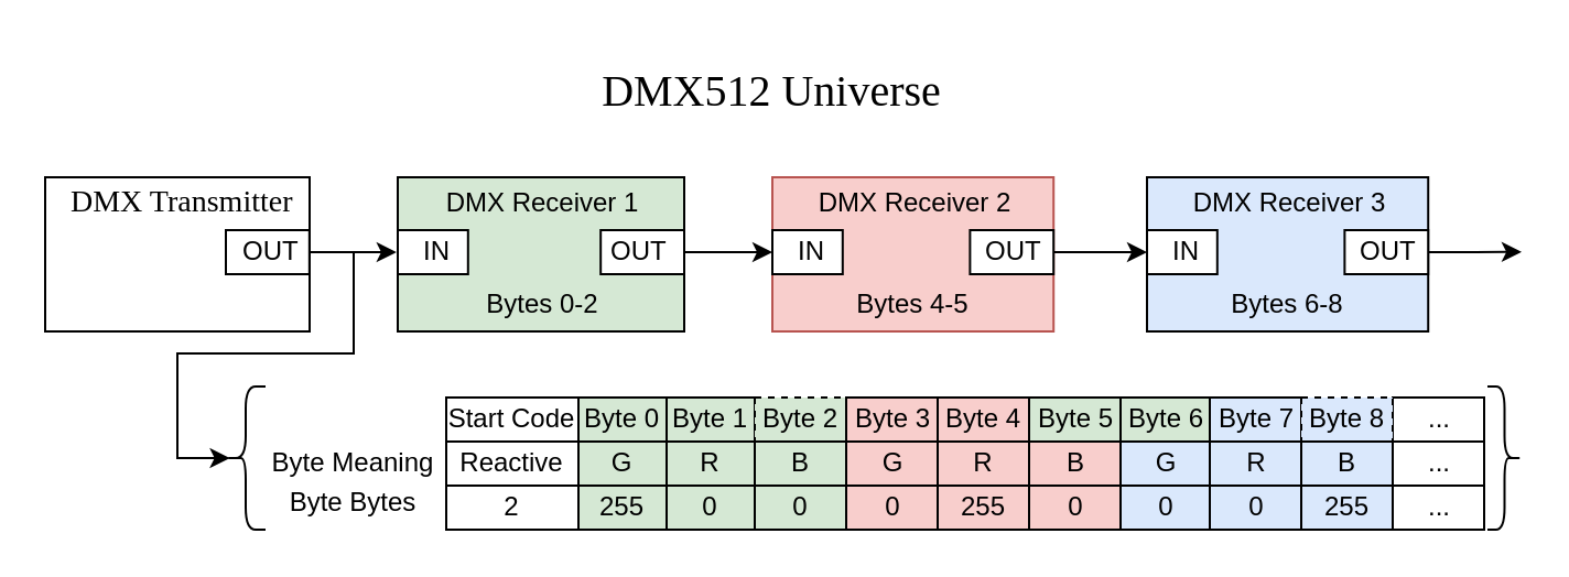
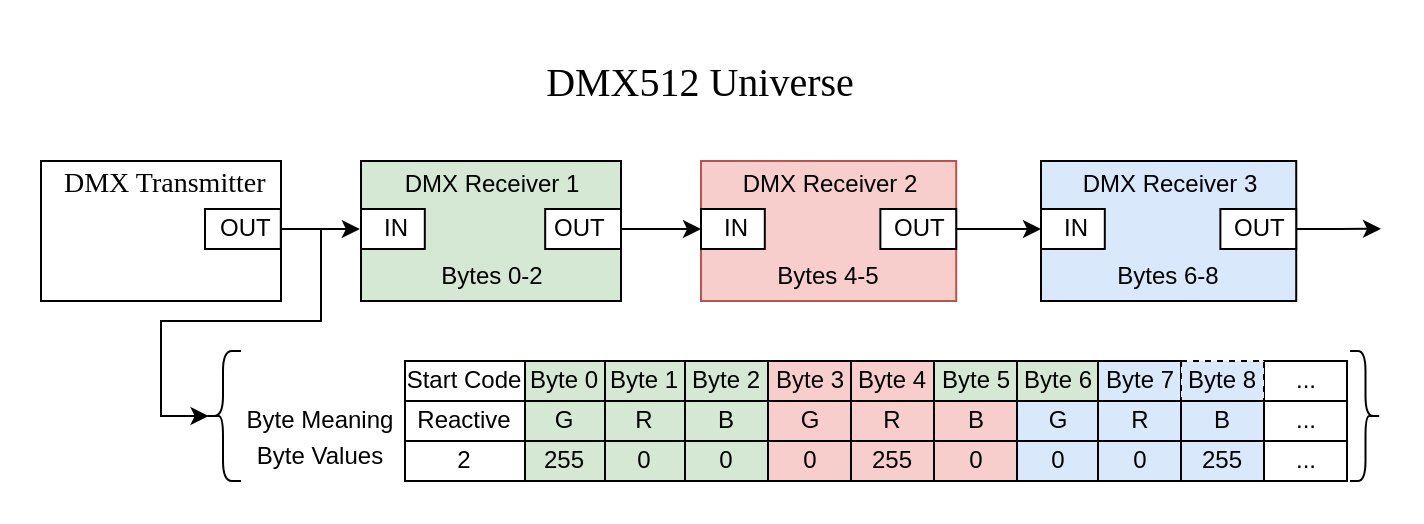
- <mxCell id="50" value="Byte 2" style="rounded=0;whiteSpace=wrap;html=1;fillColor=#d5e8d4;strokeColor=#000000;dashed=1;" parent="1" vertex="1"><mxGeometry x="342" y="180" width="41.5" height="20" as="geometry" /></mxCell>
+ <mxCell id="50" value="Byte 2" style="rounded=0;whiteSpace=wrap;html=1;fillColor=#d5e8d4;strokeColor=#000000;" parent="1" vertex="1"><mxGeometry x="342" y="180" width="41.5" height="20" as="geometry" /></mxCell>
- <mxCell id="81" value="Byte Bytes" style="text;html=1;strokeColor=none;fillColor=none;align=center;verticalAlign=middle;whiteSpace=wrap;rounded=0;" vertex="1" parent="1"><mxGeometry x="110" y="220" width="100" height="15" as="geometry" /></mxCell>
+ <mxCell id="81" value="Byte Values" style="text;html=1;strokeColor=none;fillColor=none;align=center;verticalAlign=middle;whiteSpace=wrap;rounded=0;" vertex="1" parent="1"><mxGeometry x="110" y="220" width="100" height="15" as="geometry" /></mxCell>
